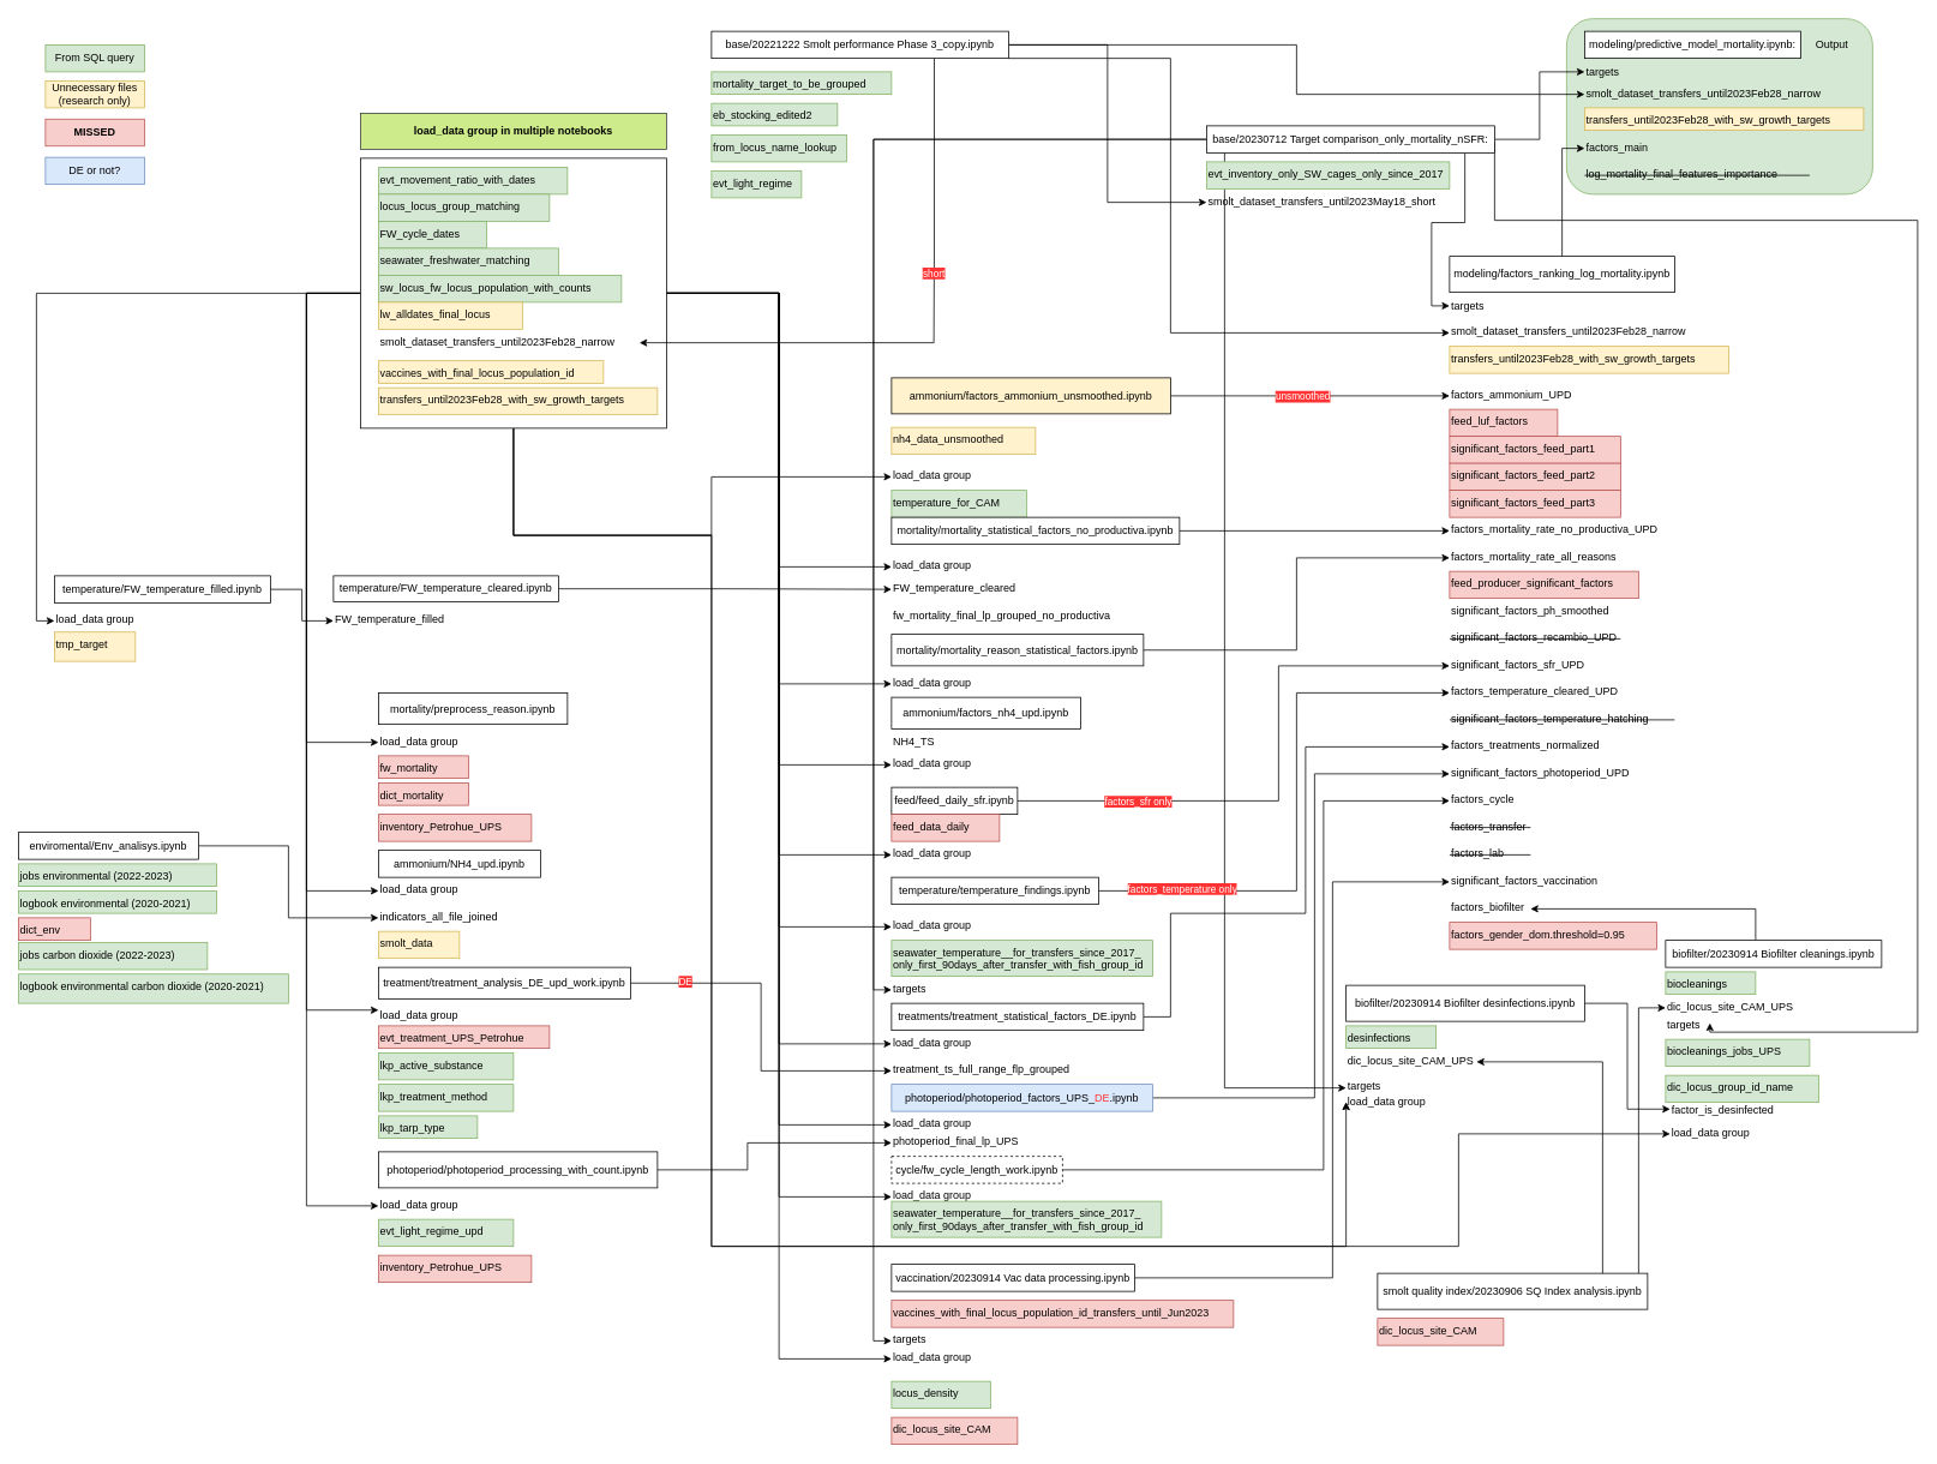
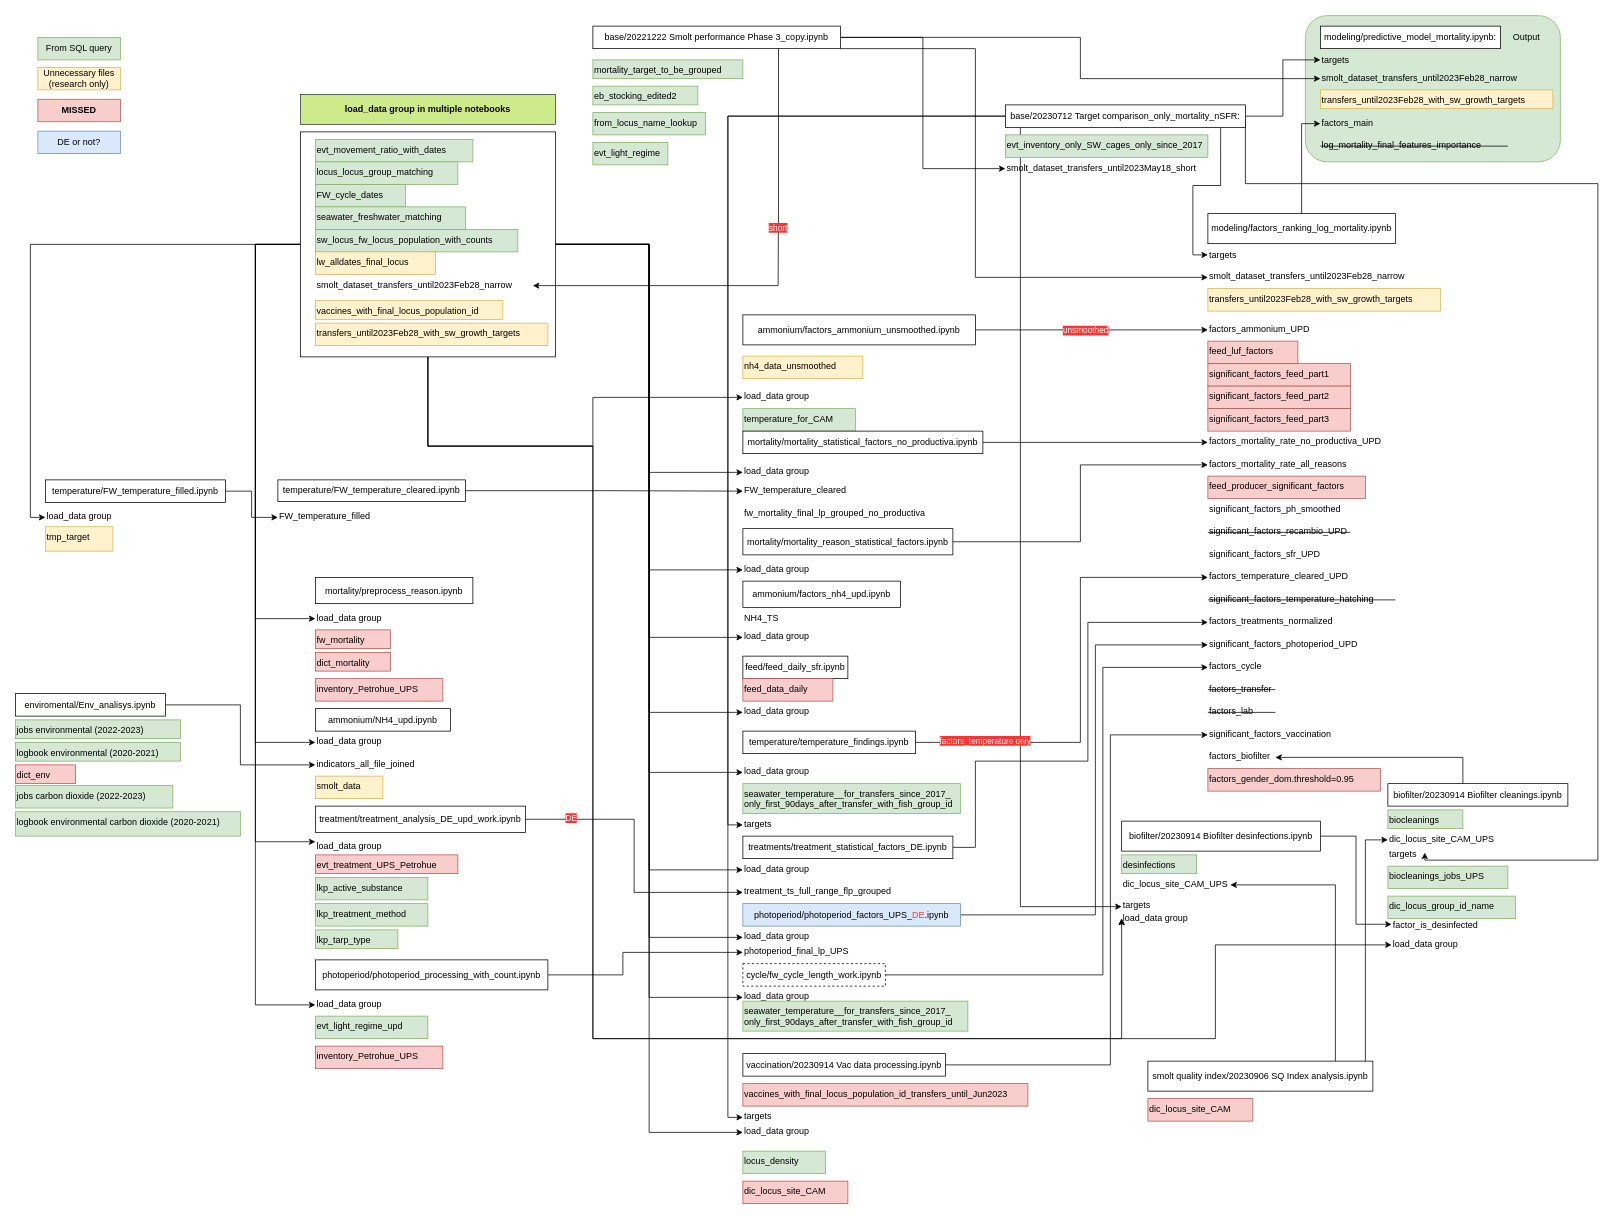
- <mxCell id="74" value="ammonium/factors_ammonium_unsmoothed.ipynb" style="rounded=0;whiteSpace=wrap;html=1;fillColor=#fff2cc;" parent="1" vertex="1"><mxGeometry x="990" y="419" width="310" height="40" as="geometry" /></mxCell>
+ <mxCell id="74" value="ammonium/factors_ammonium_unsmoothed.ipynb" style="rounded=0;whiteSpace=wrap;html=1;" parent="1" vertex="1"><mxGeometry x="990" y="419" width="310" height="40" as="geometry" /></mxCell>
- <mxCell id="103" style="edgeStyle=orthogonalEdgeStyle;rounded=0;orthogonalLoop=1;jettySize=auto;html=1;entryX=0;entryY=0.5;entryDx=0;entryDy=0;" parent="1" source="105" target="61" edge="1"><mxGeometry relative="1" as="geometry"><Array as="points"><mxPoint x="1420" y="889" /><mxPoint x="1420" y="739" /></Array></mxGeometry></mxCell>
- <mxCell id="104" value="factors_sfr only" style="edgeLabel;html=1;align=center;verticalAlign=middle;resizable=0;points=[];fontColor=#FFFFFF;labelBackgroundColor=#FF3333;" parent="103" vertex="1" connectable="0"><mxGeometry x="-0.579" relative="1" as="geometry"><mxPoint as="offset" /></mxGeometry></mxCell>
